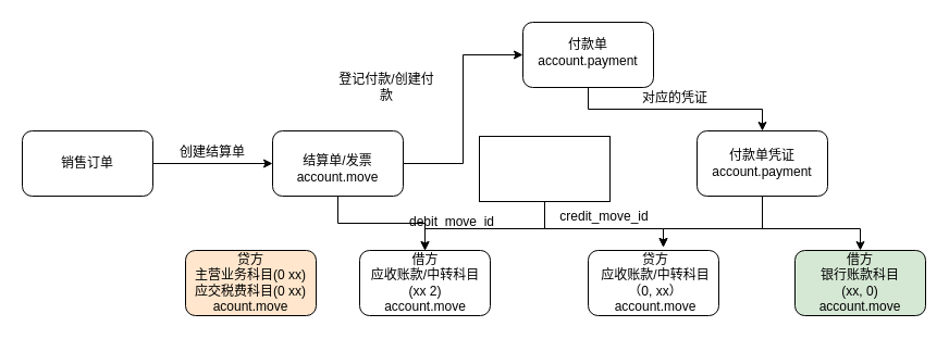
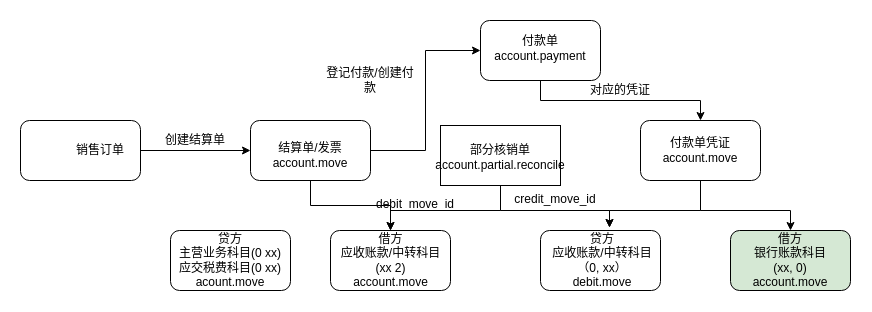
- <mxCell id="16" value="登记付款/创建付款" style="text;html=1;strokeColor=none;fillColor=none;align=center;verticalAlign=middle;whiteSpace=wrap;rounded=0;" vertex="1" parent="1"><mxGeometry x="305" y="70" width="100" height="20" as="geometry" /></mxCell>
+ <mxCell id="16" value="登记付款/创建付款" style="text;html=1;strokeColor=none;fillColor=none;align=center;verticalAlign=middle;whiteSpace=wrap;rounded=0;" vertex="1" parent="1"><mxGeometry x="320" y="70" width="100" height="20" as="geometry" /></mxCell>
- <mxCell id="8" value="销售订单" style="text;html=1;strokeColor=none;fillColor=none;align=center;verticalAlign=middle;whiteSpace=wrap;rounded=0;" vertex="1" parent="1"><mxGeometry x="45" y="135" width="70" height="30" as="geometry" /></mxCell>
+ <mxCell id="8" value="销售订单" style="text;html=1;strokeColor=none;fillColor=none;align=center;verticalAlign=middle;whiteSpace=wrap;rounded=0;" vertex="1" parent="1"><mxGeometry x="65" y="135" width="70" height="30" as="geometry" /></mxCell>
- <mxCell id="25" value="付款单凭证&lt;br&gt;account.payment" style="text;html=1;strokeColor=none;fillColor=none;align=center;verticalAlign=middle;whiteSpace=wrap;rounded=0;" vertex="1" parent="1"><mxGeometry x="650" y="130" width="100" height="40" as="geometry" /></mxCell>
+ <mxCell id="25" value="付款单凭证&lt;br&gt;account.move" style="text;html=1;strokeColor=none;fillColor=none;align=center;verticalAlign=middle;whiteSpace=wrap;rounded=0;" vertex="1" parent="1"><mxGeometry x="650" y="130" width="100" height="40" as="geometry" /></mxCell>
+ <mxCell id="20" value="部分核销单&lt;br&gt;account.partial.reconcile" style="text;html=1;strokeColor=none;fillColor=none;align=center;verticalAlign=middle;whiteSpace=wrap;rounded=0;" vertex="1" parent="1"><mxGeometry x="450" y="137" width="100" height="40" as="geometry" /></mxCell>
- <mxCell id="10" value="贷方&lt;br&gt;主营业务科目(0 xx)&lt;br&gt;应交税费科目(0 xx)&lt;br&gt;acount.move" style="rounded=1;whiteSpace=wrap;html=1;fillColor=#ffe6cc;" vertex="1" parent="1"><mxGeometry x="170" y="230" width="120" height="60" as="geometry" /></mxCell>
+ <mxCell id="10" value="贷方&lt;br&gt;主营业务科目(0 xx)&lt;br&gt;应交税费科目(0 xx)&lt;br&gt;acount.move" style="rounded=1;whiteSpace=wrap;html=1;" vertex="1" parent="1"><mxGeometry x="170" y="230" width="120" height="60" as="geometry" /></mxCell>
- <mxCell id="27" value="贷方&lt;br&gt;应收账款/中转科目&lt;br&gt;（0, xx）&lt;br&gt;account.move" style="text;html=1;strokeColor=none;fillColor=none;align=center;verticalAlign=middle;whiteSpace=wrap;rounded=0;" vertex="1" parent="1"><mxGeometry x="547" y="240" width="110" height="40" as="geometry" /></mxCell>
+ <mxCell id="27" value="贷方&lt;br&gt;应收账款/中转科目&lt;br&gt;（0, xx）&lt;br&gt;debit.move" style="text;html=1;strokeColor=none;fillColor=none;align=center;verticalAlign=middle;whiteSpace=wrap;rounded=0;" vertex="1" parent="1"><mxGeometry x="547" y="240" width="110" height="40" as="geometry" /></mxCell>
